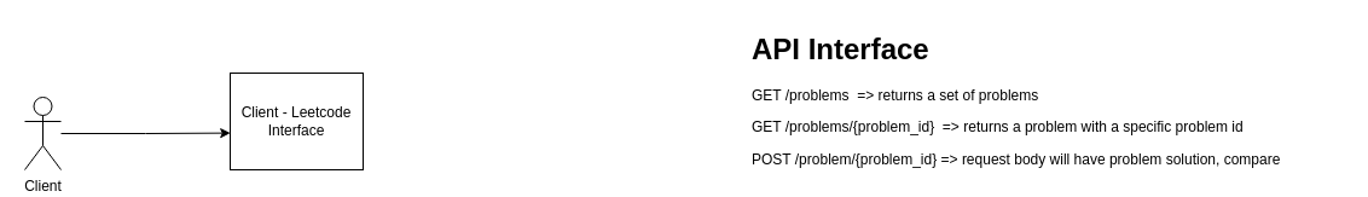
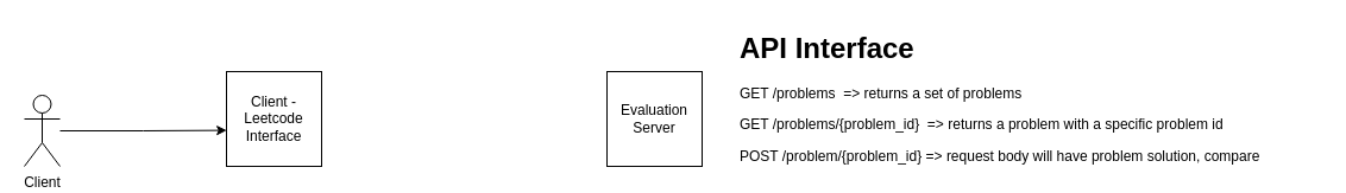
- <mxCell id="3" value="Client - Leetcode Interface" style="whiteSpace=wrap;html=1;aspect=fixed;" vertex="1" parent="1"><mxGeometry x="190" y="60" width="110" height="80" as="geometry" /></mxCell>
+ <mxCell id="3" value="Client - Leetcode Interface" style="whiteSpace=wrap;html=1;aspect=fixed;" vertex="1" parent="1"><mxGeometry x="190" y="60" width="80" height="80" as="geometry" /></mxCell>
+ <mxCell id="2" value="Evaluation Server" style="whiteSpace=wrap;html=1;aspect=fixed;" vertex="1" parent="1"><mxGeometry x="510" y="60" width="80" height="80" as="geometry" /></mxCell>
